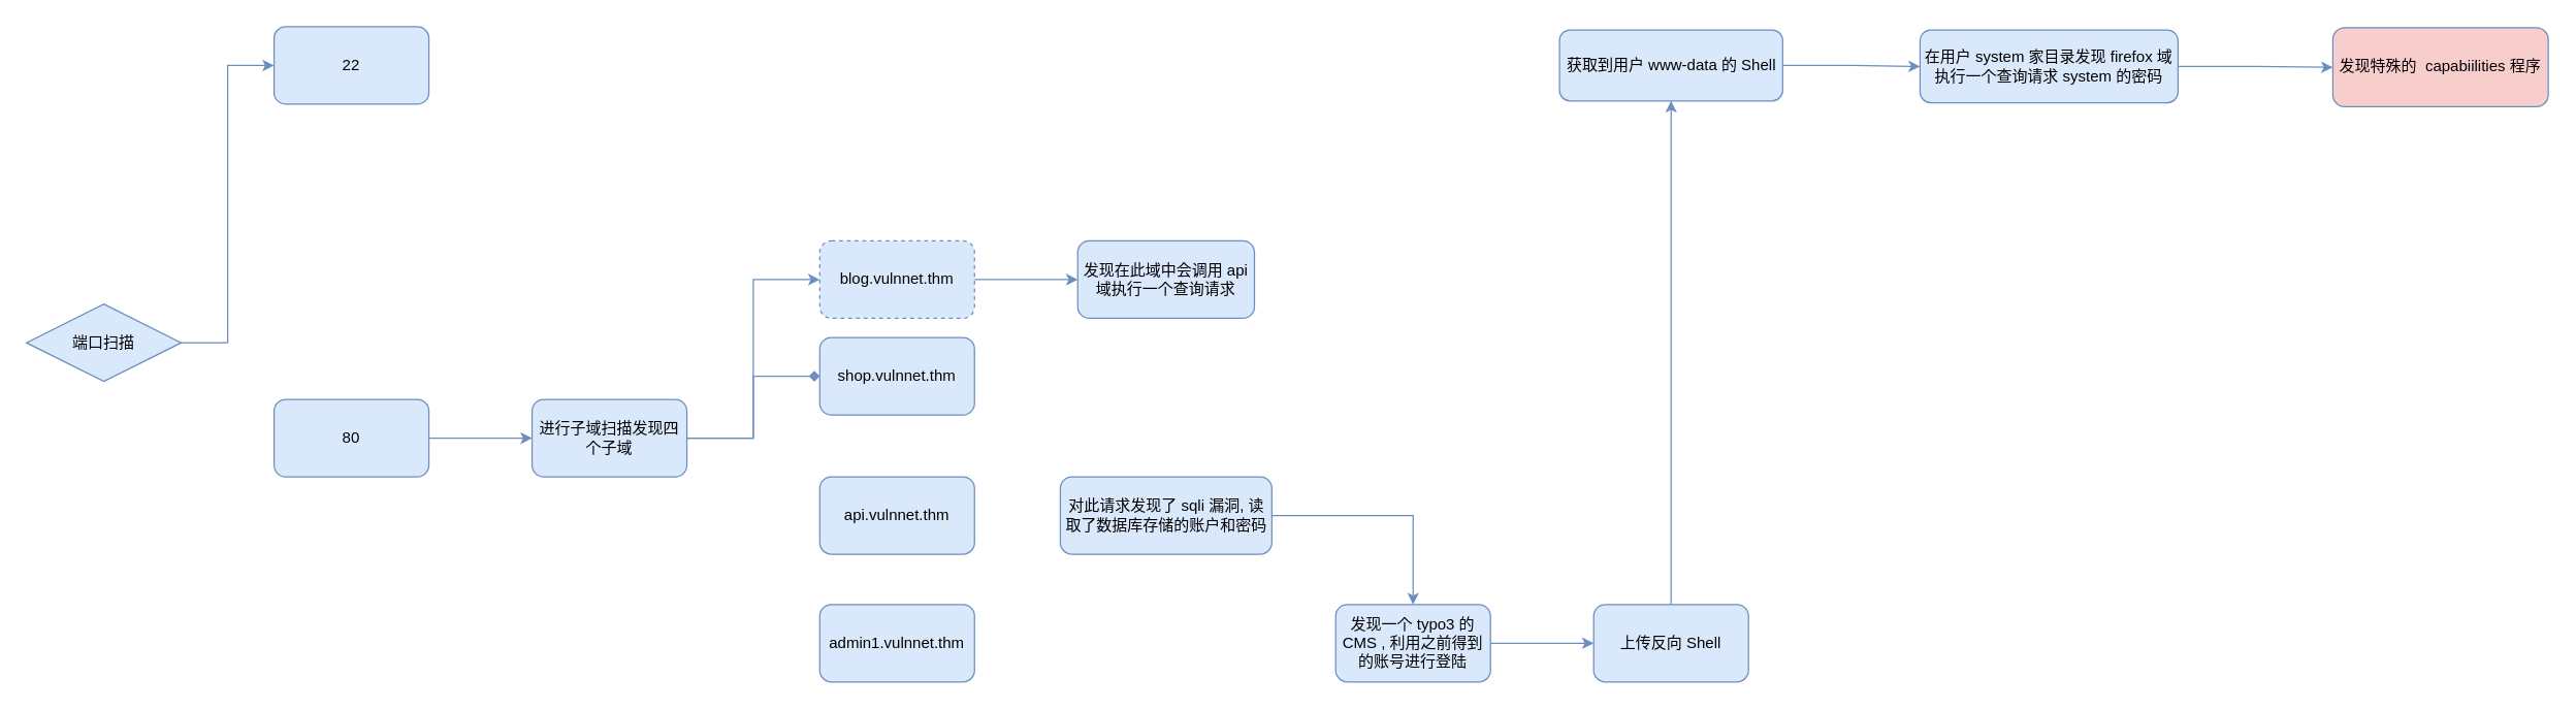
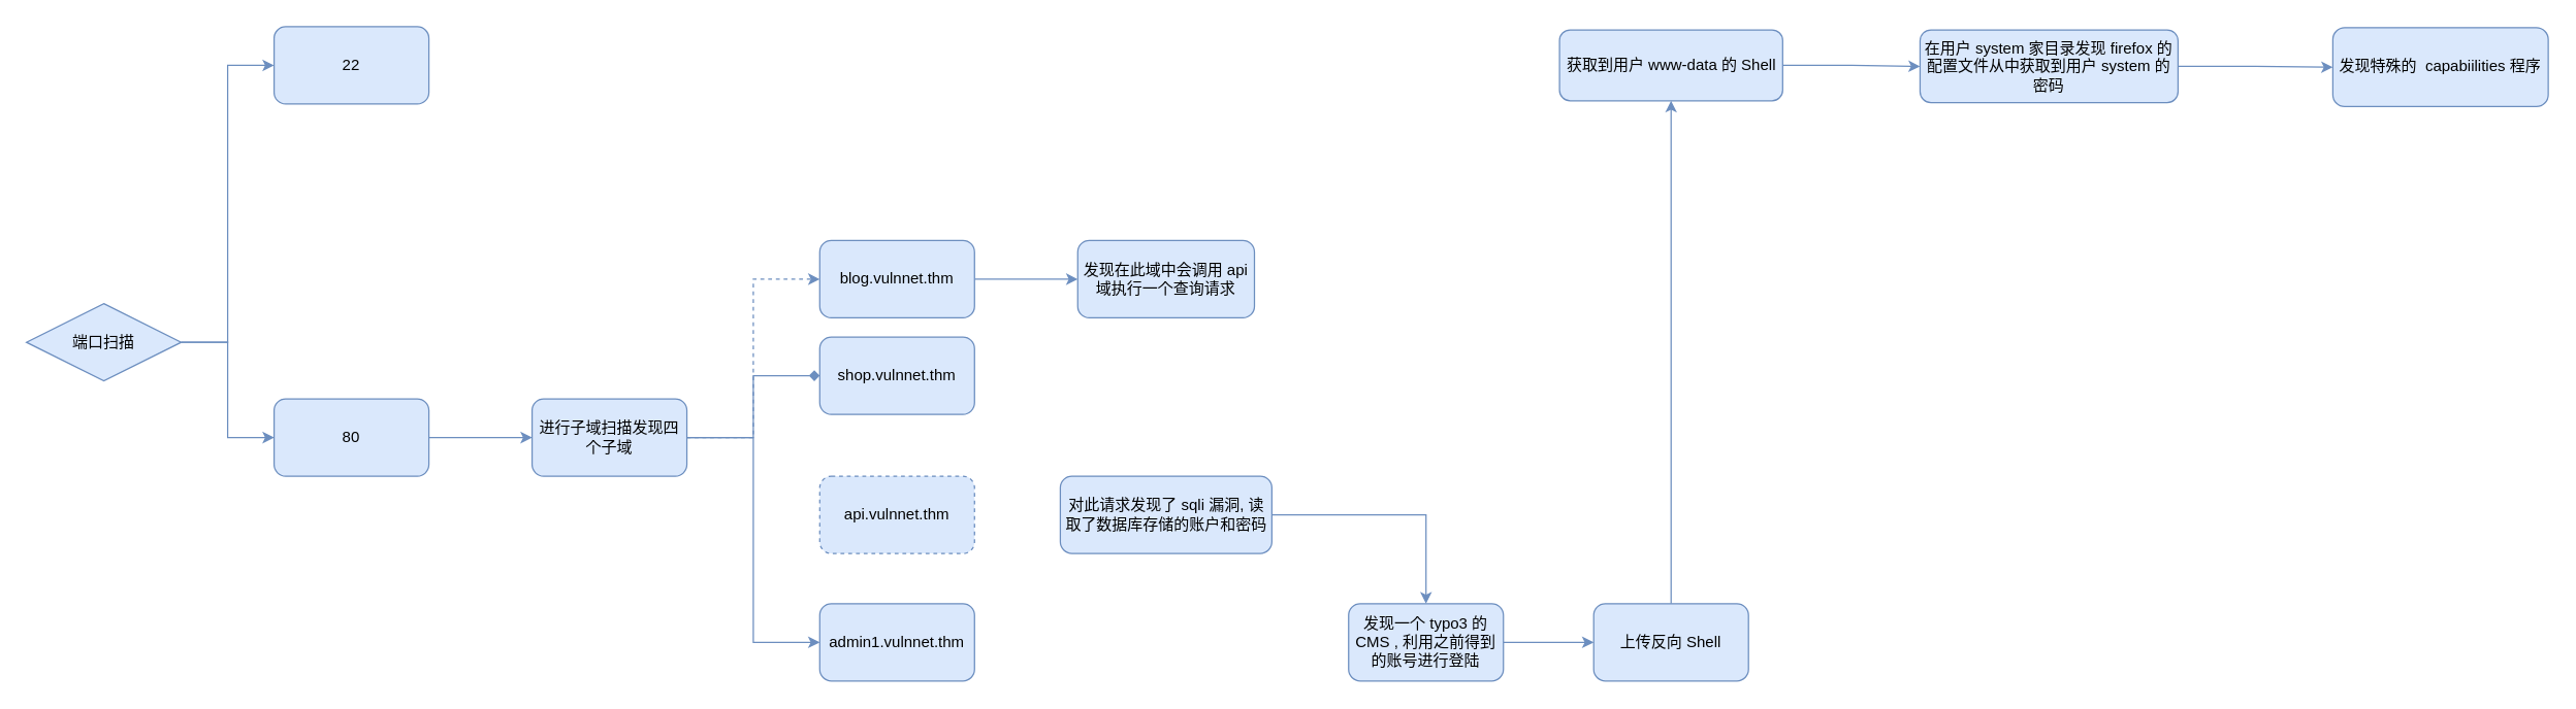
- <mxCell id="27" value="在用户&amp;nbsp;system 家目录发现 firefox 域执行一个查询请求 system 的密码" style="whiteSpace=wrap;html=1;rounded=1;fillColor=#dae8fc;strokeColor=#6c8ebf;" vertex="1" parent="1"><mxGeometry x="1488" y="22.5" width="200" height="56.5" as="geometry" /></mxCell>
+ <mxCell id="27" value="在用户&amp;nbsp;system 家目录发现 firefox 的配置文件从中获取到用户 system 的密码" style="whiteSpace=wrap;html=1;rounded=1;fillColor=#dae8fc;strokeColor=#6c8ebf;" vertex="1" parent="1"><mxGeometry x="1488" y="22.5" width="200" height="56.5" as="geometry" /></mxCell>
- <mxCell id="28" value="发现特殊的&amp;nbsp; capabiilities 程序" style="whiteSpace=wrap;html=1;rounded=1;fillColor=#f8cecc;strokeColor=#6c8ebf;" vertex="1" parent="1"><mxGeometry x="1808" y="20.75" width="167" height="61.25" as="geometry" /></mxCell>
+ <mxCell id="28" value="发现特殊的&amp;nbsp; capabiilities 程序" style="whiteSpace=wrap;html=1;rounded=1;fillColor=#dae8fc;strokeColor=#6c8ebf;" vertex="1" parent="1"><mxGeometry x="1808" y="20.75" width="167" height="61.25" as="geometry" /></mxCell>
- <mxCell id="13" value="blog.vulnnet.thm" style="whiteSpace=wrap;html=1;rounded=1;fillColor=#dae8fc;strokeColor=#6c8ebf;dashed=1;" vertex="1" parent="1"><mxGeometry x="635" y="186" width="120" height="60" as="geometry" /></mxCell>
+ <mxCell id="13" value="blog.vulnnet.thm" style="whiteSpace=wrap;html=1;rounded=1;fillColor=#dae8fc;strokeColor=#6c8ebf;" vertex="1" parent="1"><mxGeometry x="635" y="186" width="120" height="60" as="geometry" /></mxCell>
- <mxCell id="8" value="" style="edgeStyle=orthogonalEdgeStyle;rounded=0;orthogonalLoop=1;jettySize=auto;html=1;entryX=0;entryY=0.5;entryDx=0;entryDy=0;fillColor=#dae8fc;strokeColor=#6c8ebf;" edge="1" parent="1" source="11" target="13"><mxGeometry relative="1" as="geometry" /></mxCell>
+ <mxCell id="8" value="" style="edgeStyle=orthogonalEdgeStyle;rounded=0;orthogonalLoop=1;jettySize=auto;html=1;entryX=0;entryY=0.5;entryDx=0;entryDy=0;fillColor=#dae8fc;strokeColor=#6c8ebf;dashed=1;" edge="1" parent="1" source="11" target="13"><mxGeometry relative="1" as="geometry" /></mxCell>
+ <mxCell id="3" style="edgeStyle=orthogonalEdgeStyle;rounded=0;orthogonalLoop=1;jettySize=auto;html=1;entryX=0;entryY=0.5;entryDx=0;entryDy=0;fillColor=#dae8fc;strokeColor=#6c8ebf;" edge="1" parent="1" source="4" target="7"><mxGeometry relative="1" as="geometry" /></mxCell>
- <mxCell id="15" value="api.vulnnet.thm" style="whiteSpace=wrap;html=1;rounded=1;fillColor=#dae8fc;strokeColor=#6c8ebf;" vertex="1" parent="1"><mxGeometry x="635" y="369" width="120" height="60" as="geometry" /></mxCell>
+ <mxCell id="15" value="api.vulnnet.thm" style="whiteSpace=wrap;html=1;rounded=1;fillColor=#dae8fc;strokeColor=#6c8ebf;dashed=1;" vertex="1" parent="1"><mxGeometry x="635" y="369" width="120" height="60" as="geometry" /></mxCell>
+ <mxCell id="10" style="edgeStyle=orthogonalEdgeStyle;rounded=0;orthogonalLoop=1;jettySize=auto;html=1;entryX=0;entryY=0.5;entryDx=0;entryDy=0;fillColor=#dae8fc;strokeColor=#6c8ebf;" edge="1" parent="1" source="11" target="16"><mxGeometry relative="1" as="geometry" /></mxCell>
- <mxCell id="21" value="发现一个 typo3 的 CMS , 利用之前得到的账号进行登陆" style="whiteSpace=wrap;html=1;rounded=1;fillColor=#dae8fc;strokeColor=#6c8ebf;" vertex="1" parent="1"><mxGeometry x="1035" y="468" width="120" height="60" as="geometry" /></mxCell>
+ <mxCell id="21" value="发现一个 typo3 的 CMS , 利用之前得到的账号进行登陆" style="whiteSpace=wrap;html=1;rounded=1;fillColor=#dae8fc;strokeColor=#6c8ebf;" vertex="1" parent="1"><mxGeometry x="1045" y="468" width="120" height="60" as="geometry" /></mxCell>
